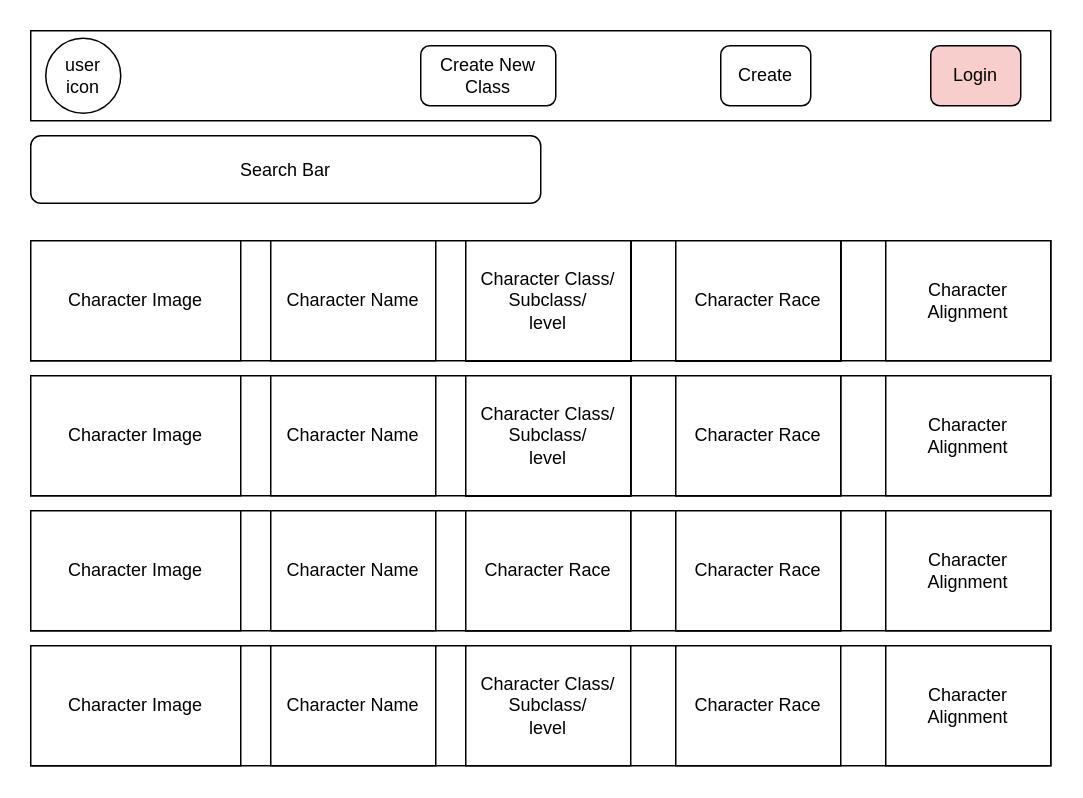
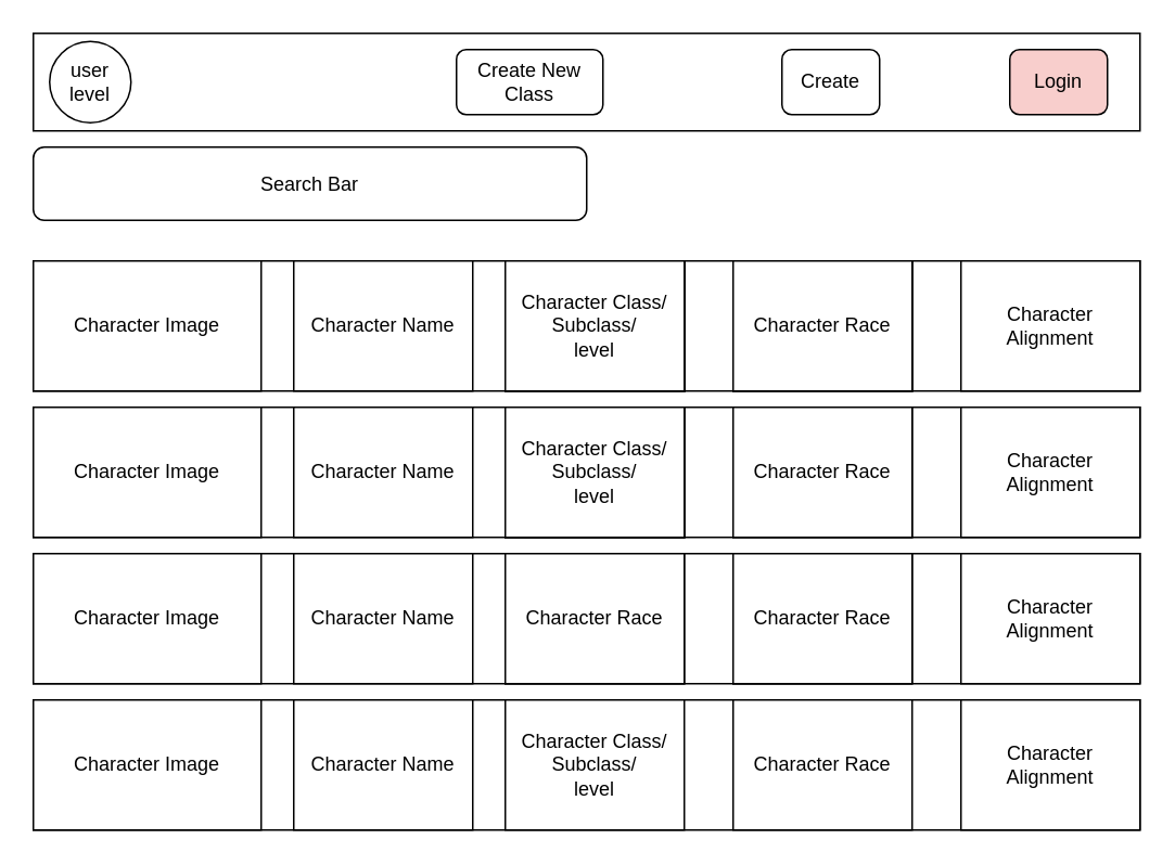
- <mxCell id="6" value="user&lt;br&gt;icon" style="ellipse;whiteSpace=wrap;html=1;aspect=fixed;" parent="1" vertex="1"><mxGeometry x="30" y="25" width="50" height="50" as="geometry" /></mxCell>
+ <mxCell id="6" value="user&lt;br&gt;level" style="ellipse;whiteSpace=wrap;html=1;aspect=fixed;" parent="1" vertex="1"><mxGeometry x="30" y="25" width="50" height="50" as="geometry" /></mxCell>
